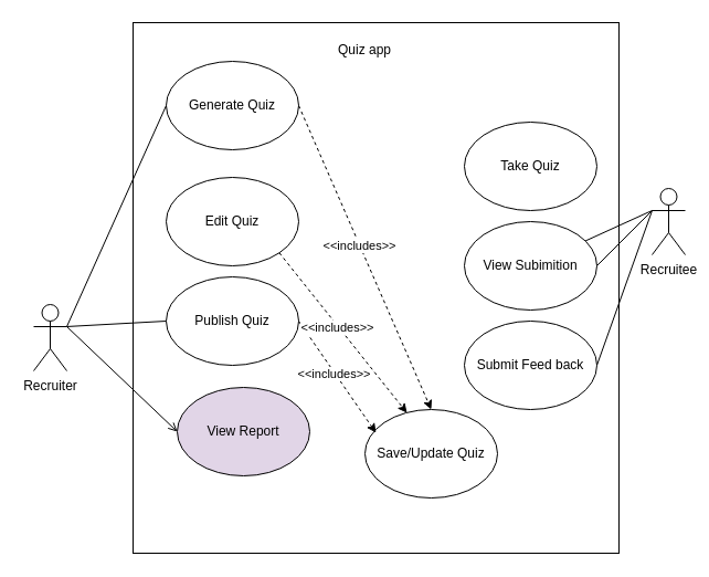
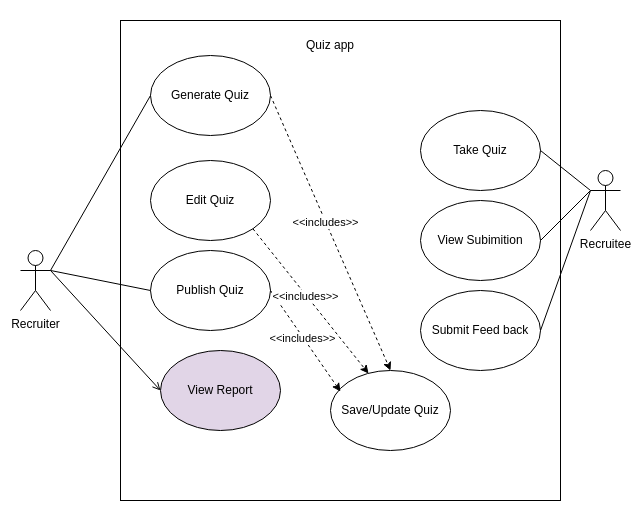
- <mxCell id="23" value="" style="endArrow=none;html=1;rounded=0;exitX=0;exitY=0.333;exitDx=0;exitDy=0;exitPerimeter=0;" parent="1" source="3" target="13" edge="1"><mxGeometry width="50" height="50" relative="1" as="geometry"><mxPoint x="60" y="280" as="sourcePoint" /><mxPoint x="160" y="130" as="targetPoint" /></mxGeometry></mxCell>
+ <mxCell id="23" value="" style="endArrow=none;html=1;rounded=0;exitX=0;exitY=0.333;exitDx=0;exitDy=0;exitPerimeter=0;entryX=1;entryY=0.5;entryDx=0;entryDy=0;" parent="1" source="3" target="10" edge="1"><mxGeometry width="50" height="50" relative="1" as="geometry"><mxPoint x="60" y="280" as="sourcePoint" /><mxPoint x="160" y="130" as="targetPoint" /></mxGeometry></mxCell>
- <mxCell id="2" value="Recruiter" style="shape=umlActor;verticalLabelPosition=bottom;verticalAlign=top;html=1;outlineConnect=0;" parent="1" vertex="1"><mxGeometry x="30" y="275" width="30" height="60" as="geometry" /></mxCell>
+ <mxCell id="2" value="Recruiter" style="shape=umlActor;verticalLabelPosition=bottom;verticalAlign=top;html=1;outlineConnect=0;" parent="1" vertex="1"><mxGeometry x="20" y="250" width="30" height="60" as="geometry" /></mxCell>
